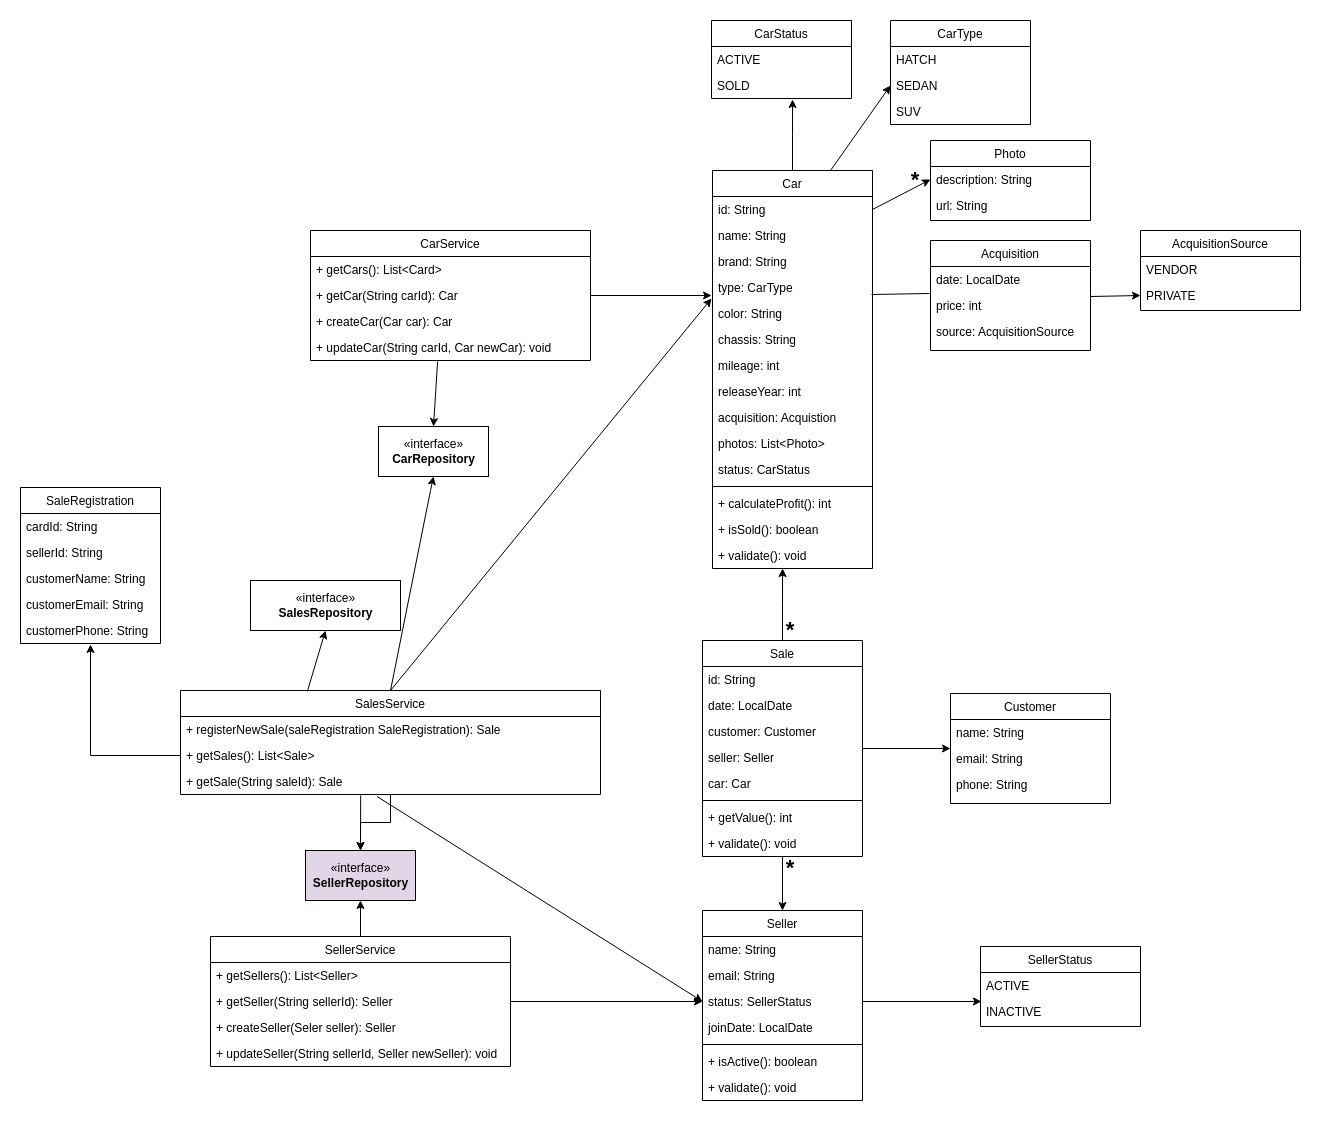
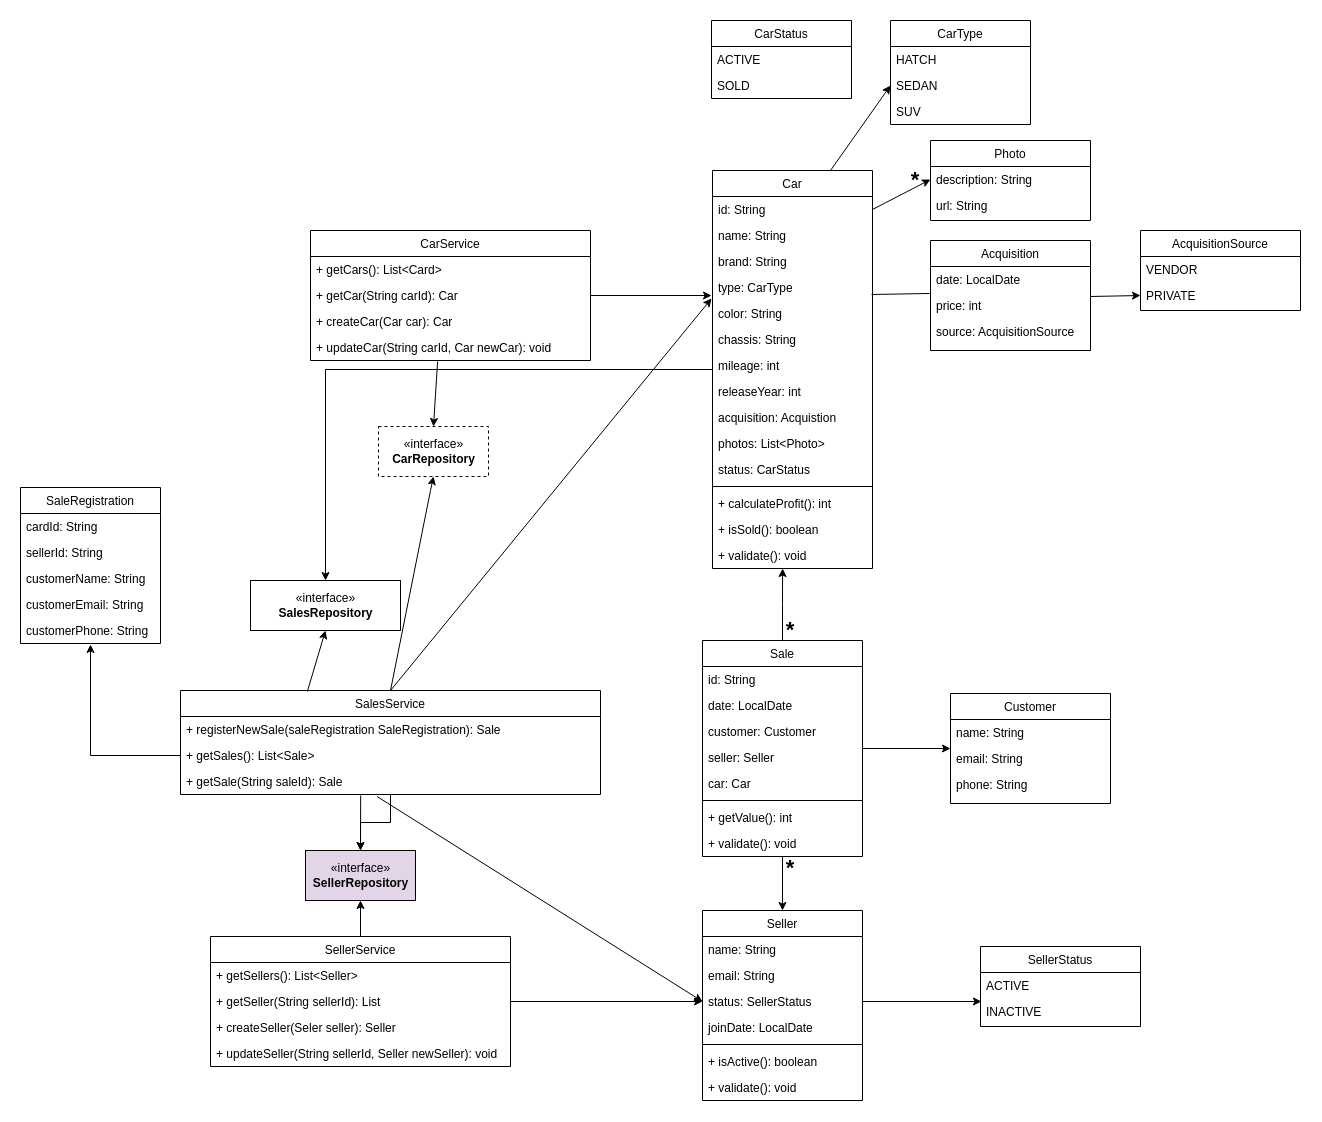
- <mxCell id="2" style="edgeStyle=orthogonalEdgeStyle;rounded=0;orthogonalLoop=1;jettySize=auto;html=1;entryX=0.579;entryY=1.038;entryDx=0;entryDy=0;entryPerimeter=0;" edge="1" parent="1" source="3" target="21"><mxGeometry relative="1" as="geometry" /></mxCell>
+ <mxCell id="2" style="edgeStyle=orthogonalEdgeStyle;rounded=0;orthogonalLoop=1;jettySize=auto;html=1;" edge="1" parent="1" source="3" target="91"><mxGeometry relative="1" as="geometry" /></mxCell>
- <mxCell id="94" value="«interface»&lt;br&gt;&lt;b&gt;CarRepository&lt;/b&gt;" style="html=1;" vertex="1" parent="1"><mxGeometry x="378" y="426" width="110" height="50" as="geometry" /></mxCell>
+ <mxCell id="94" value="«interface»&lt;br&gt;&lt;b&gt;CarRepository&lt;/b&gt;" style="html=1;dashed=1;" vertex="1" parent="1"><mxGeometry x="378" y="426" width="110" height="50" as="geometry" /></mxCell>
- <mxCell id="87" value="+ getSeller(String sellerId): Seller" style="text;strokeColor=none;fillColor=none;align=left;verticalAlign=top;spacingLeft=4;spacingRight=4;overflow=hidden;rotatable=0;points=[[0,0.5],[1,0.5]];portConstraint=eastwest;" vertex="1" parent="85"><mxGeometry y="52" width="300" height="26" as="geometry" /></mxCell>
+ <mxCell id="87" value="+ getSeller(String sellerId): List" style="text;strokeColor=none;fillColor=none;align=left;verticalAlign=top;spacingLeft=4;spacingRight=4;overflow=hidden;rotatable=0;points=[[0,0.5],[1,0.5]];portConstraint=eastwest;" vertex="1" parent="85"><mxGeometry y="52" width="300" height="26" as="geometry" /></mxCell>
